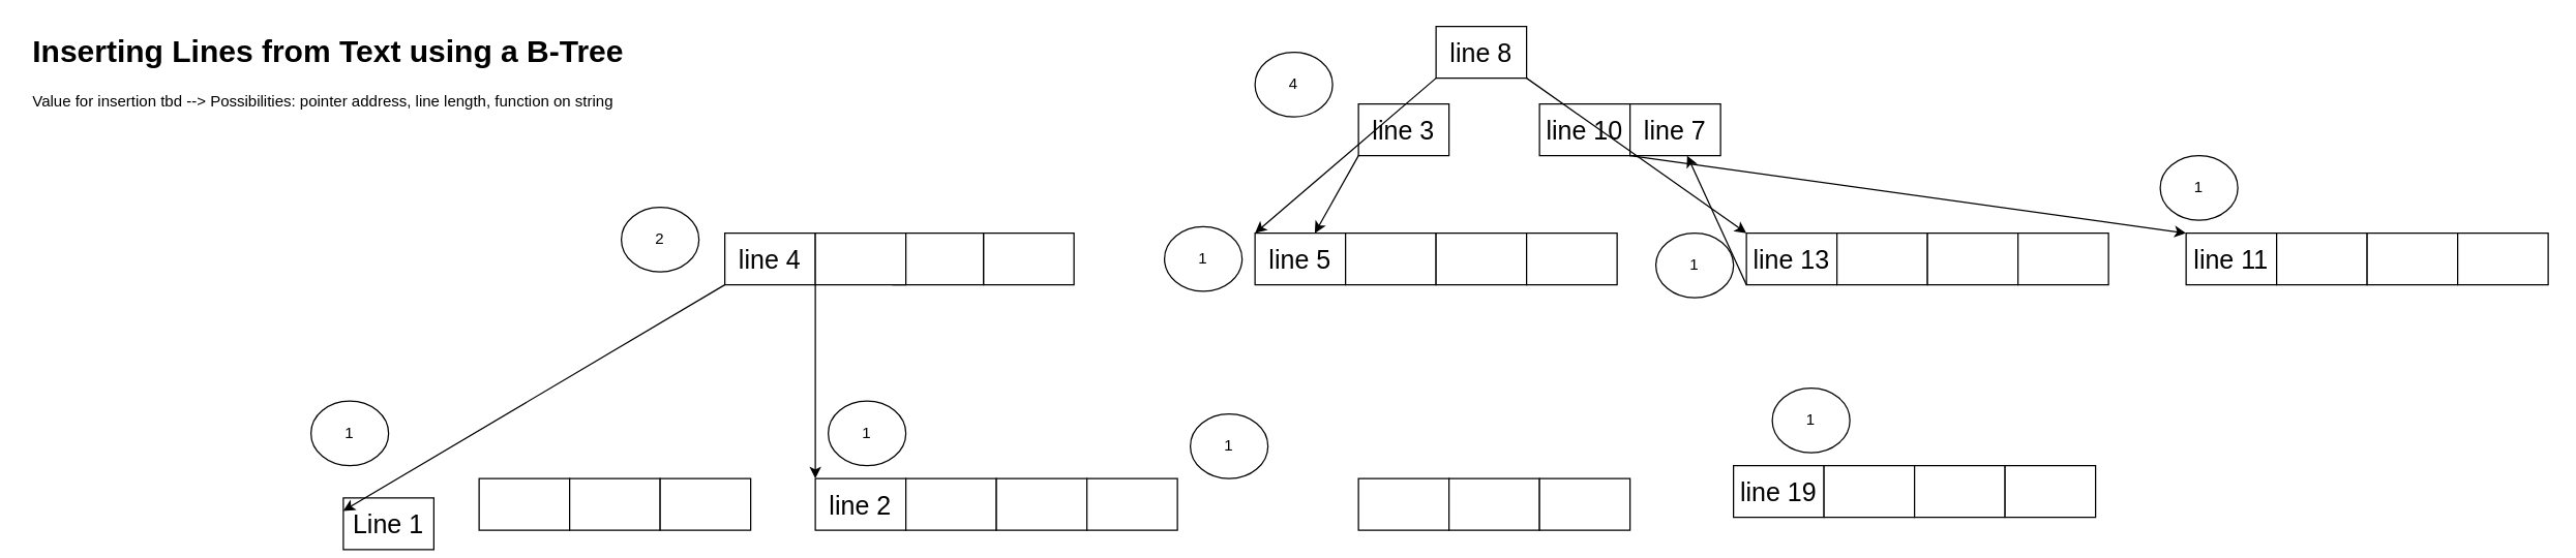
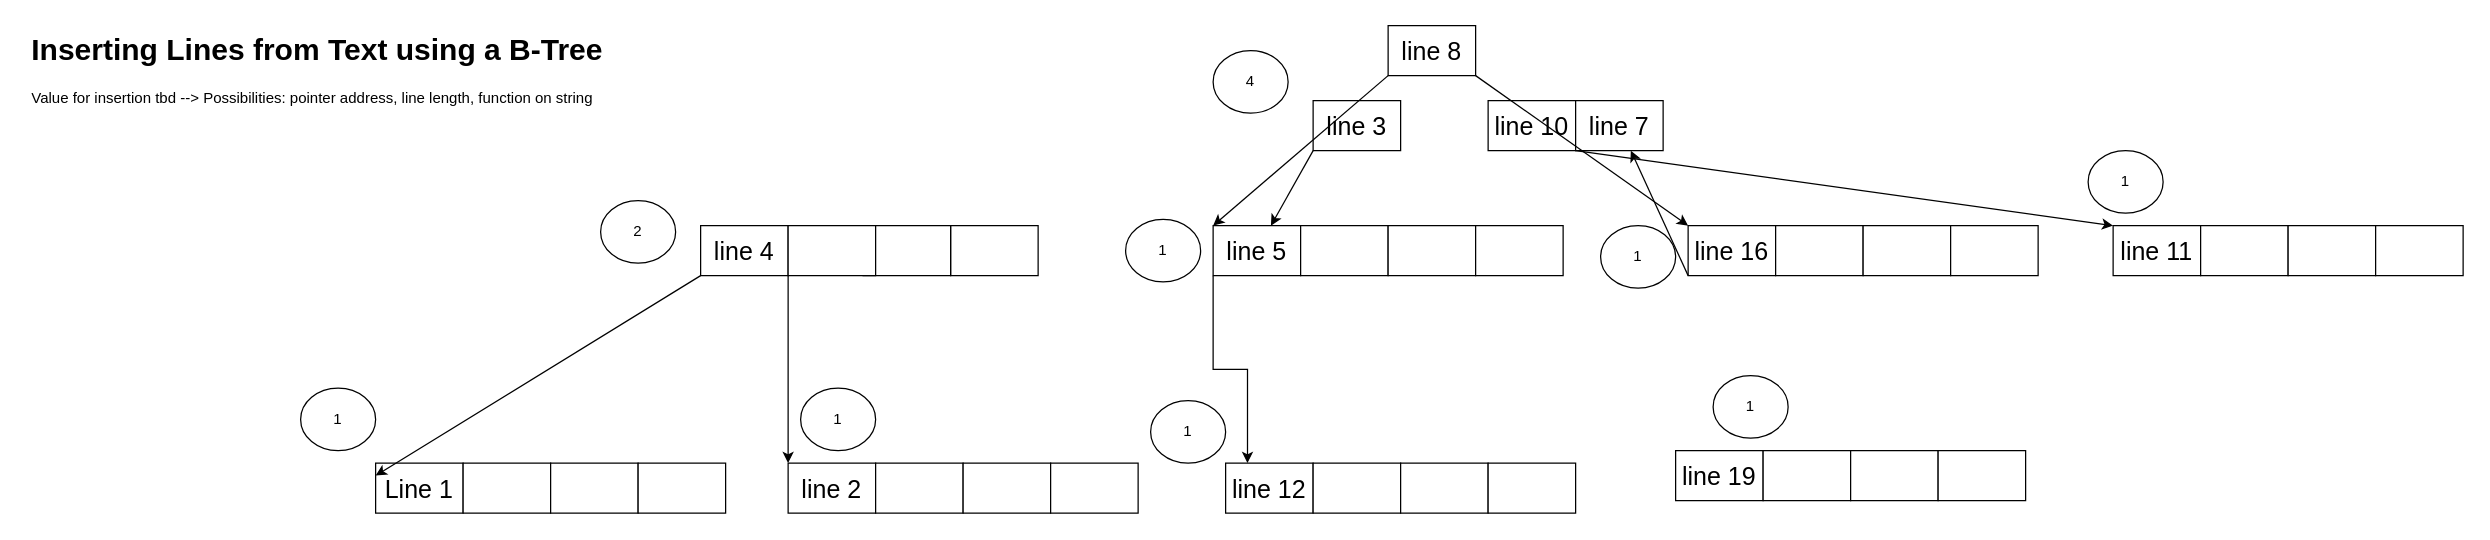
- <mxCell id="15" value="line 13" style="rounded=0;whiteSpace=wrap;html=1;fontSize=20;" vertex="1" parent="1"><mxGeometry x="1350" y="180" width="70" height="40" as="geometry" /></mxCell>
+ <mxCell id="15" value="line 16" style="rounded=0;whiteSpace=wrap;html=1;fontSize=20;" vertex="1" parent="1"><mxGeometry x="1350" y="180" width="70" height="40" as="geometry" /></mxCell>
+ <mxCell id="10" style="edgeStyle=orthogonalEdgeStyle;rounded=0;orthogonalLoop=1;jettySize=auto;html=1;exitX=0;exitY=1;exitDx=0;exitDy=0;entryX=0.25;entryY=0;entryDx=0;entryDy=0;" edge="1" parent="1" source="11" target="31"><mxGeometry relative="1" as="geometry" /></mxCell>
+ <mxCell id="31" value="line 12" style="rounded=0;whiteSpace=wrap;html=1;fontSize=20;" vertex="1" parent="1"><mxGeometry x="980" y="370" width="70" height="40" as="geometry" /></mxCell>
- <mxCell id="19" value="Line 1" style="rounded=0;whiteSpace=wrap;html=1;fontSize=20;" vertex="1" parent="1"><mxGeometry x="265" y="385" width="70" height="40" as="geometry" /></mxCell>
+ <mxCell id="19" value="Line 1" style="rounded=0;whiteSpace=wrap;html=1;fontSize=20;" vertex="1" parent="1"><mxGeometry x="300" y="370" width="70" height="40" as="geometry" /></mxCell>
